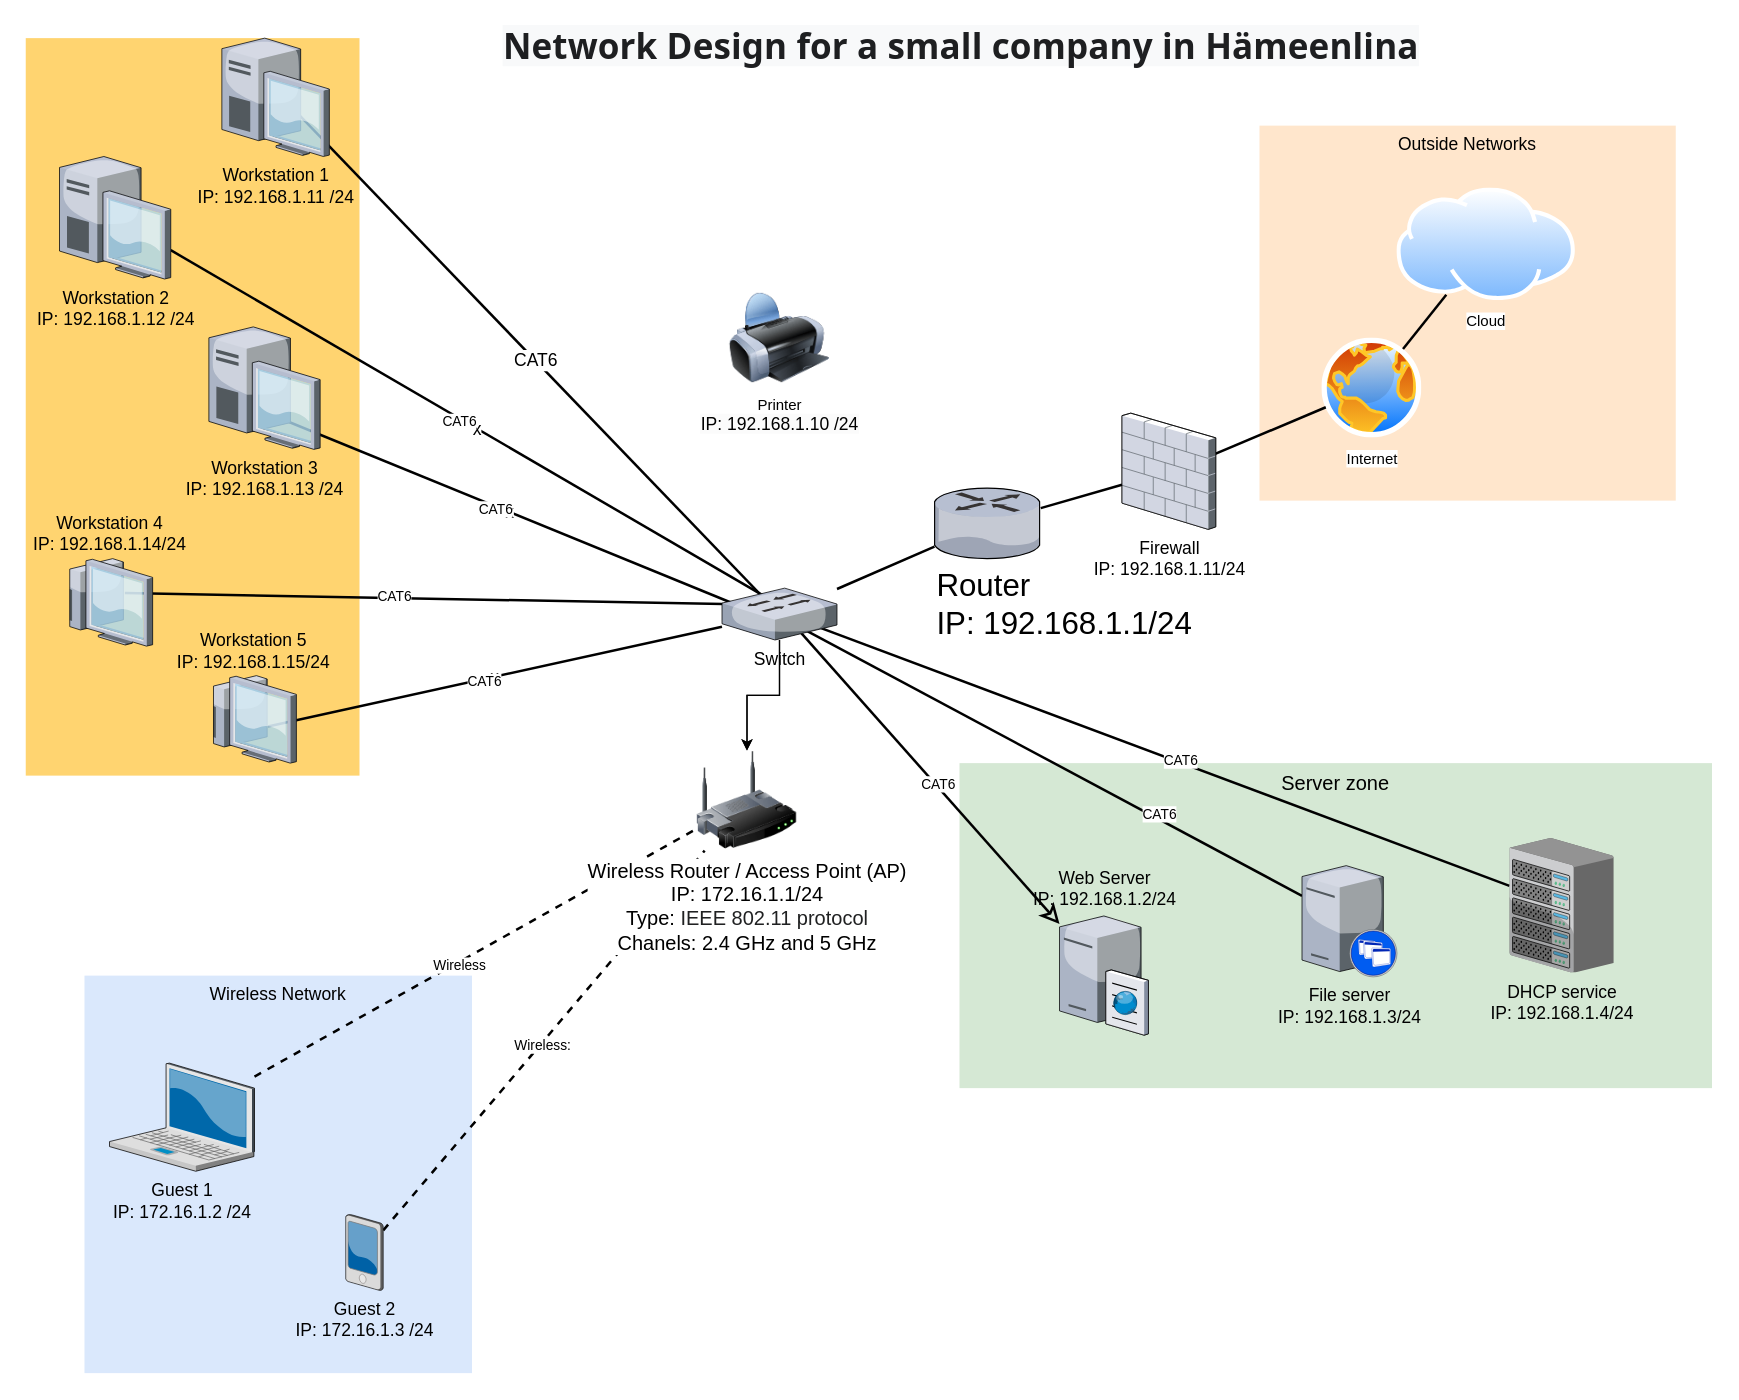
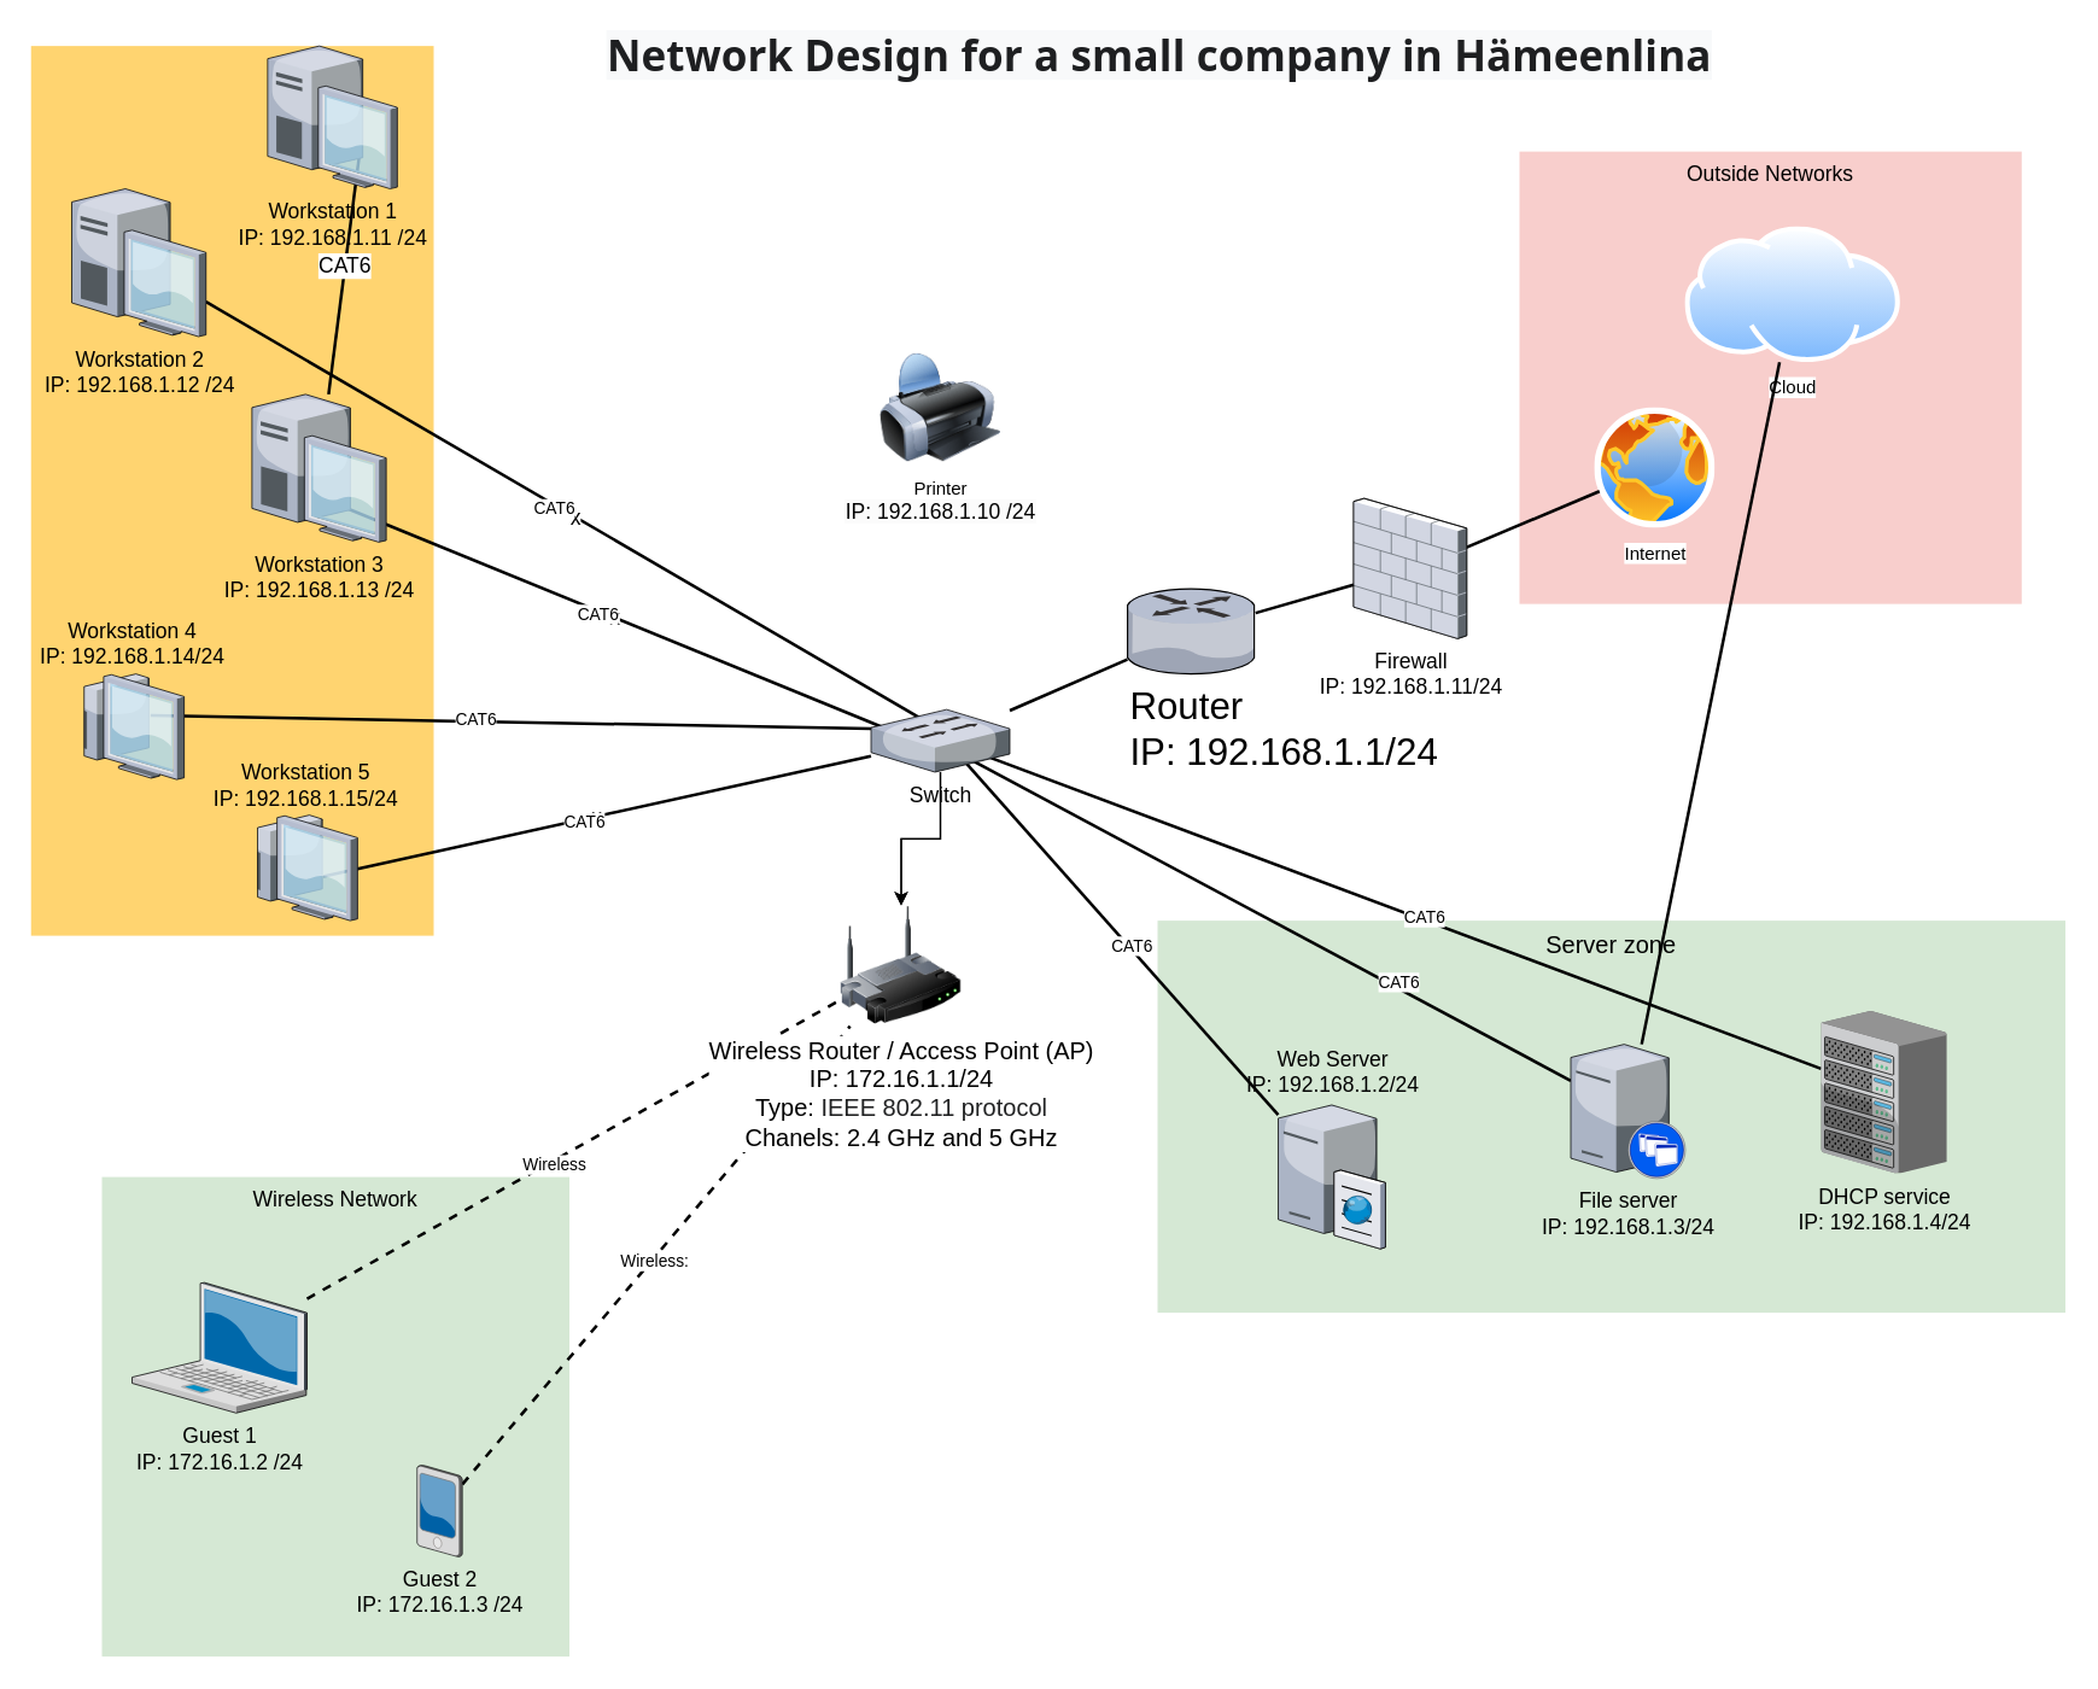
- <mxCell id="2" value="Outside Networks" style="whiteSpace=wrap;html=1;fillColor=#ffe6cc;fontSize=14;strokeColor=none;verticalAlign=top;" parent="1" vertex="1"><mxGeometry x="1007" y="100" width="333" height="300" as="geometry" /></mxCell>
+ <mxCell id="2" value="Outside Networks" style="whiteSpace=wrap;html=1;fillColor=#f8cecc;fontSize=14;strokeColor=none;verticalAlign=top;" parent="1" vertex="1"><mxGeometry x="1007" y="100" width="333" height="300" as="geometry" /></mxCell>
- <mxCell id="38" style="edgeStyle=none;rounded=0;html=1;startSize=10;endSize=10;jettySize=auto;orthogonalLoop=1;fontSize=14;endArrow=none;endFill=0;strokeWidth=2;" edge="1" parent="1" source="34" target="35"><mxGeometry relative="1" as="geometry"><mxPoint x="1271" y="230" as="sourcePoint" /><mxPoint x="1097" y="313" as="targetPoint" /></mxGeometry></mxCell>
+ <mxCell id="38" style="edgeStyle=none;rounded=0;html=1;startSize=10;endSize=10;jettySize=auto;orthogonalLoop=1;fontSize=14;endArrow=none;endFill=0;strokeWidth=2;" edge="1" parent="1" source="34" target="17"><mxGeometry relative="1" as="geometry"><mxPoint x="1271" y="230" as="sourcePoint" /><mxPoint x="1097" y="313" as="targetPoint" /></mxGeometry></mxCell>
- <mxCell id="32" value="CAT6" style="edgeStyle=none;rounded=0;html=1;startSize=10;endSize=10;jettySize=auto;orthogonalLoop=1;fontSize=14;endArrow=none;endFill=0;strokeWidth=2;exitX=0.723;exitY=0.653;exitDx=0;exitDy=0;exitPerimeter=0;entryX=0.42;entryY=0.321;entryDx=0;entryDy=0;entryPerimeter=0;" edge="1" parent="1" source="33" target="46"><mxGeometry relative="1" as="geometry"><mxPoint x="167" y="170" as="sourcePoint" /><mxPoint x="633" y="482" as="targetPoint" /></mxGeometry></mxCell>
+ <mxCell id="32" value="CAT6" style="edgeStyle=none;rounded=0;html=1;startSize=10;endSize=10;jettySize=auto;orthogonalLoop=1;fontSize=14;endArrow=none;endFill=0;strokeWidth=2;exitX=0.723;exitY=0.653;exitDx=0;exitDy=0;exitPerimeter=0;" edge="1" parent="1" source="33" target="47"><mxGeometry relative="1" as="geometry"><mxPoint x="167" y="170" as="sourcePoint" /><mxPoint x="633" y="482" as="targetPoint" /></mxGeometry></mxCell>
- <mxCell id="20" style="edgeStyle=none;rounded=0;html=1;startSize=10;endSize=10;jettySize=auto;orthogonalLoop=1;fontSize=14;endArrow=classic;endFill=0;strokeWidth=2;exitX=0.543;exitY=0.5;exitDx=0;exitDy=0;exitPerimeter=0;" parent="1" source="46" target="23" edge="1"><mxGeometry relative="1" as="geometry" /></mxCell>
+ <mxCell id="20" style="edgeStyle=none;rounded=0;html=1;startSize=10;endSize=10;jettySize=auto;orthogonalLoop=1;fontSize=14;endArrow=none;endFill=0;strokeWidth=2;exitX=0.543;exitY=0.5;exitDx=0;exitDy=0;exitPerimeter=0;" parent="1" source="46" target="23" edge="1"><mxGeometry relative="1" as="geometry" /></mxCell>
- <mxCell id="4" value="Wireless Network" style="whiteSpace=wrap;html=1;fillColor=#dae8fc;fontSize=14;strokeColor=none;verticalAlign=top;" parent="1" vertex="1"><mxGeometry x="67" y="780" width="310" height="318" as="geometry" /></mxCell>
+ <mxCell id="4" value="Wireless Network" style="whiteSpace=wrap;html=1;fillColor=#d5e8d4;fontSize=14;strokeColor=none;verticalAlign=top;" parent="1" vertex="1"><mxGeometry x="67" y="780" width="310" height="318" as="geometry" /></mxCell>
